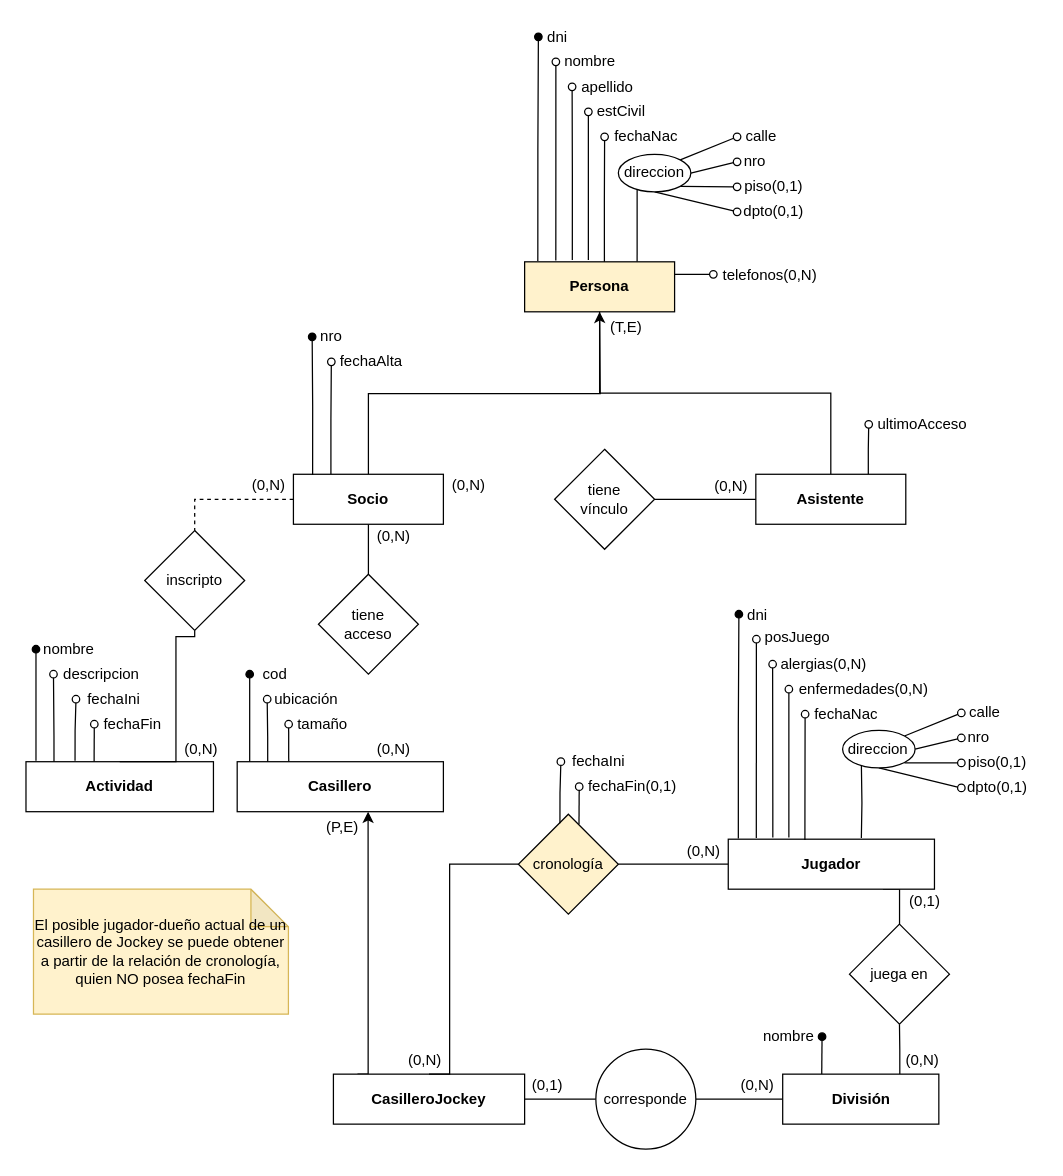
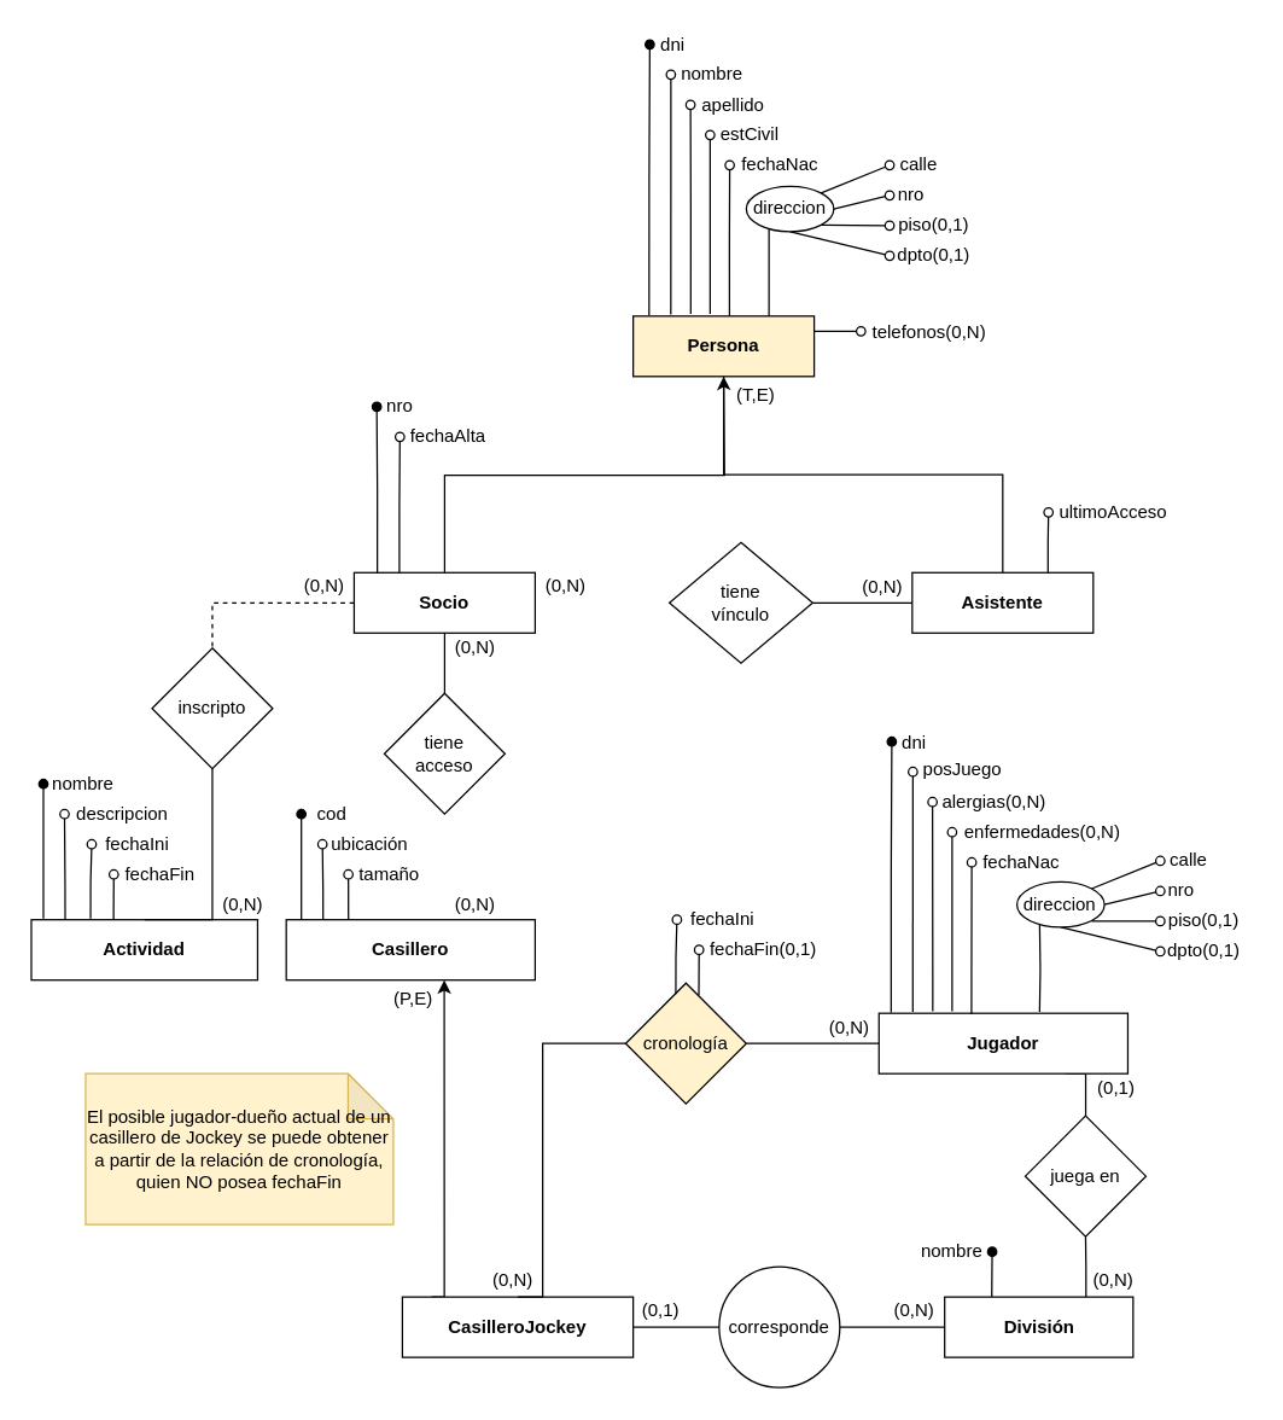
- <mxCell id="33" value="tiene&lt;br&gt;vínculo" style="rhombus;whiteSpace=wrap;html=1;" parent="1" vertex="1"><mxGeometry x="443" y="359" width="80" height="80" as="geometry" /></mxCell>
+ <mxCell id="33" value="tiene&lt;br&gt;vínculo" style="rhombus;whiteSpace=wrap;html=1;" parent="1" vertex="1"><mxGeometry x="443" y="359" width="95" height="80" as="geometry" /></mxCell>
- <mxCell id="54" value="inscripto" style="rhombus;whiteSpace=wrap;html=1;" parent="1" vertex="1"><mxGeometry x="115" y="424" width="80" height="80" as="geometry" /></mxCell>
+ <mxCell id="54" value="inscripto" style="rhombus;whiteSpace=wrap;html=1;" parent="1" vertex="1"><mxGeometry x="100" y="429" width="80" height="80" as="geometry" /></mxCell>
- <mxCell id="110" value="El posible jugador-dueño actual de un casillero de Jockey se puede obtener a partir de la relación de cronología, quien NO posea fechaFin" style="shape=note;whiteSpace=wrap;html=1;backgroundOutline=1;darkOpacity=0.05;fillColor=#fff2cc;strokeColor=#d6b656;" parent="1" vertex="1"><mxGeometry x="26" y="711" width="204" height="100" as="geometry" /></mxCell>
+ <mxCell id="110" value="El posible jugador-dueño actual de un casillero de Jockey se puede obtener a partir de la relación de cronología, quien NO posea fechaFin" style="shape=note;whiteSpace=wrap;html=1;backgroundOutline=1;darkOpacity=0.05;fillColor=#fff2cc;strokeColor=#d6b656;" parent="1" vertex="1"><mxGeometry x="56" y="711" width="204" height="100" as="geometry" /></mxCell>
